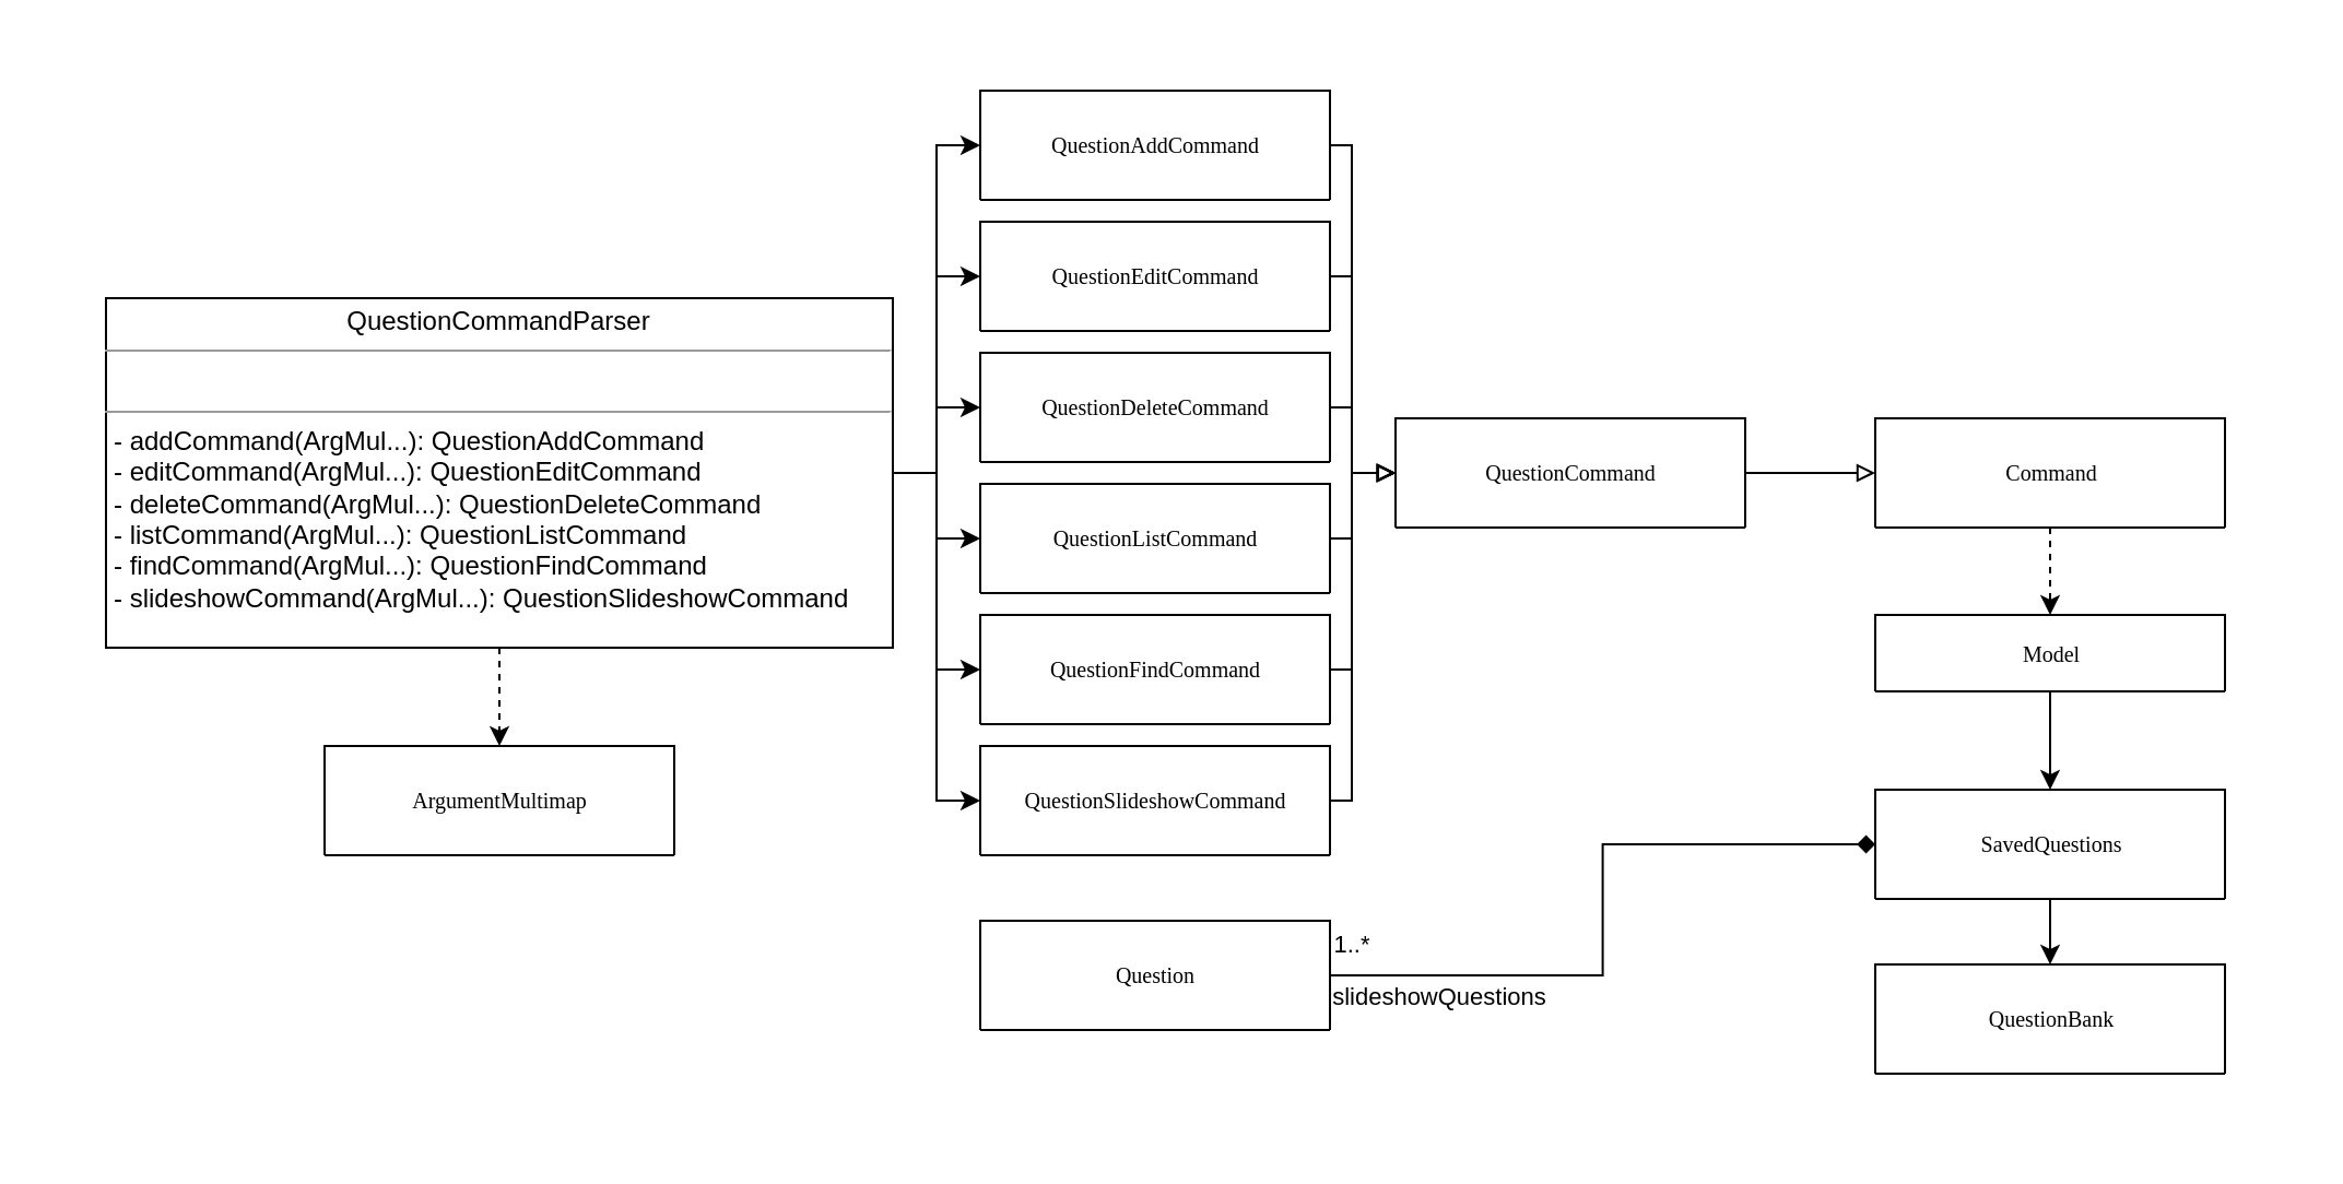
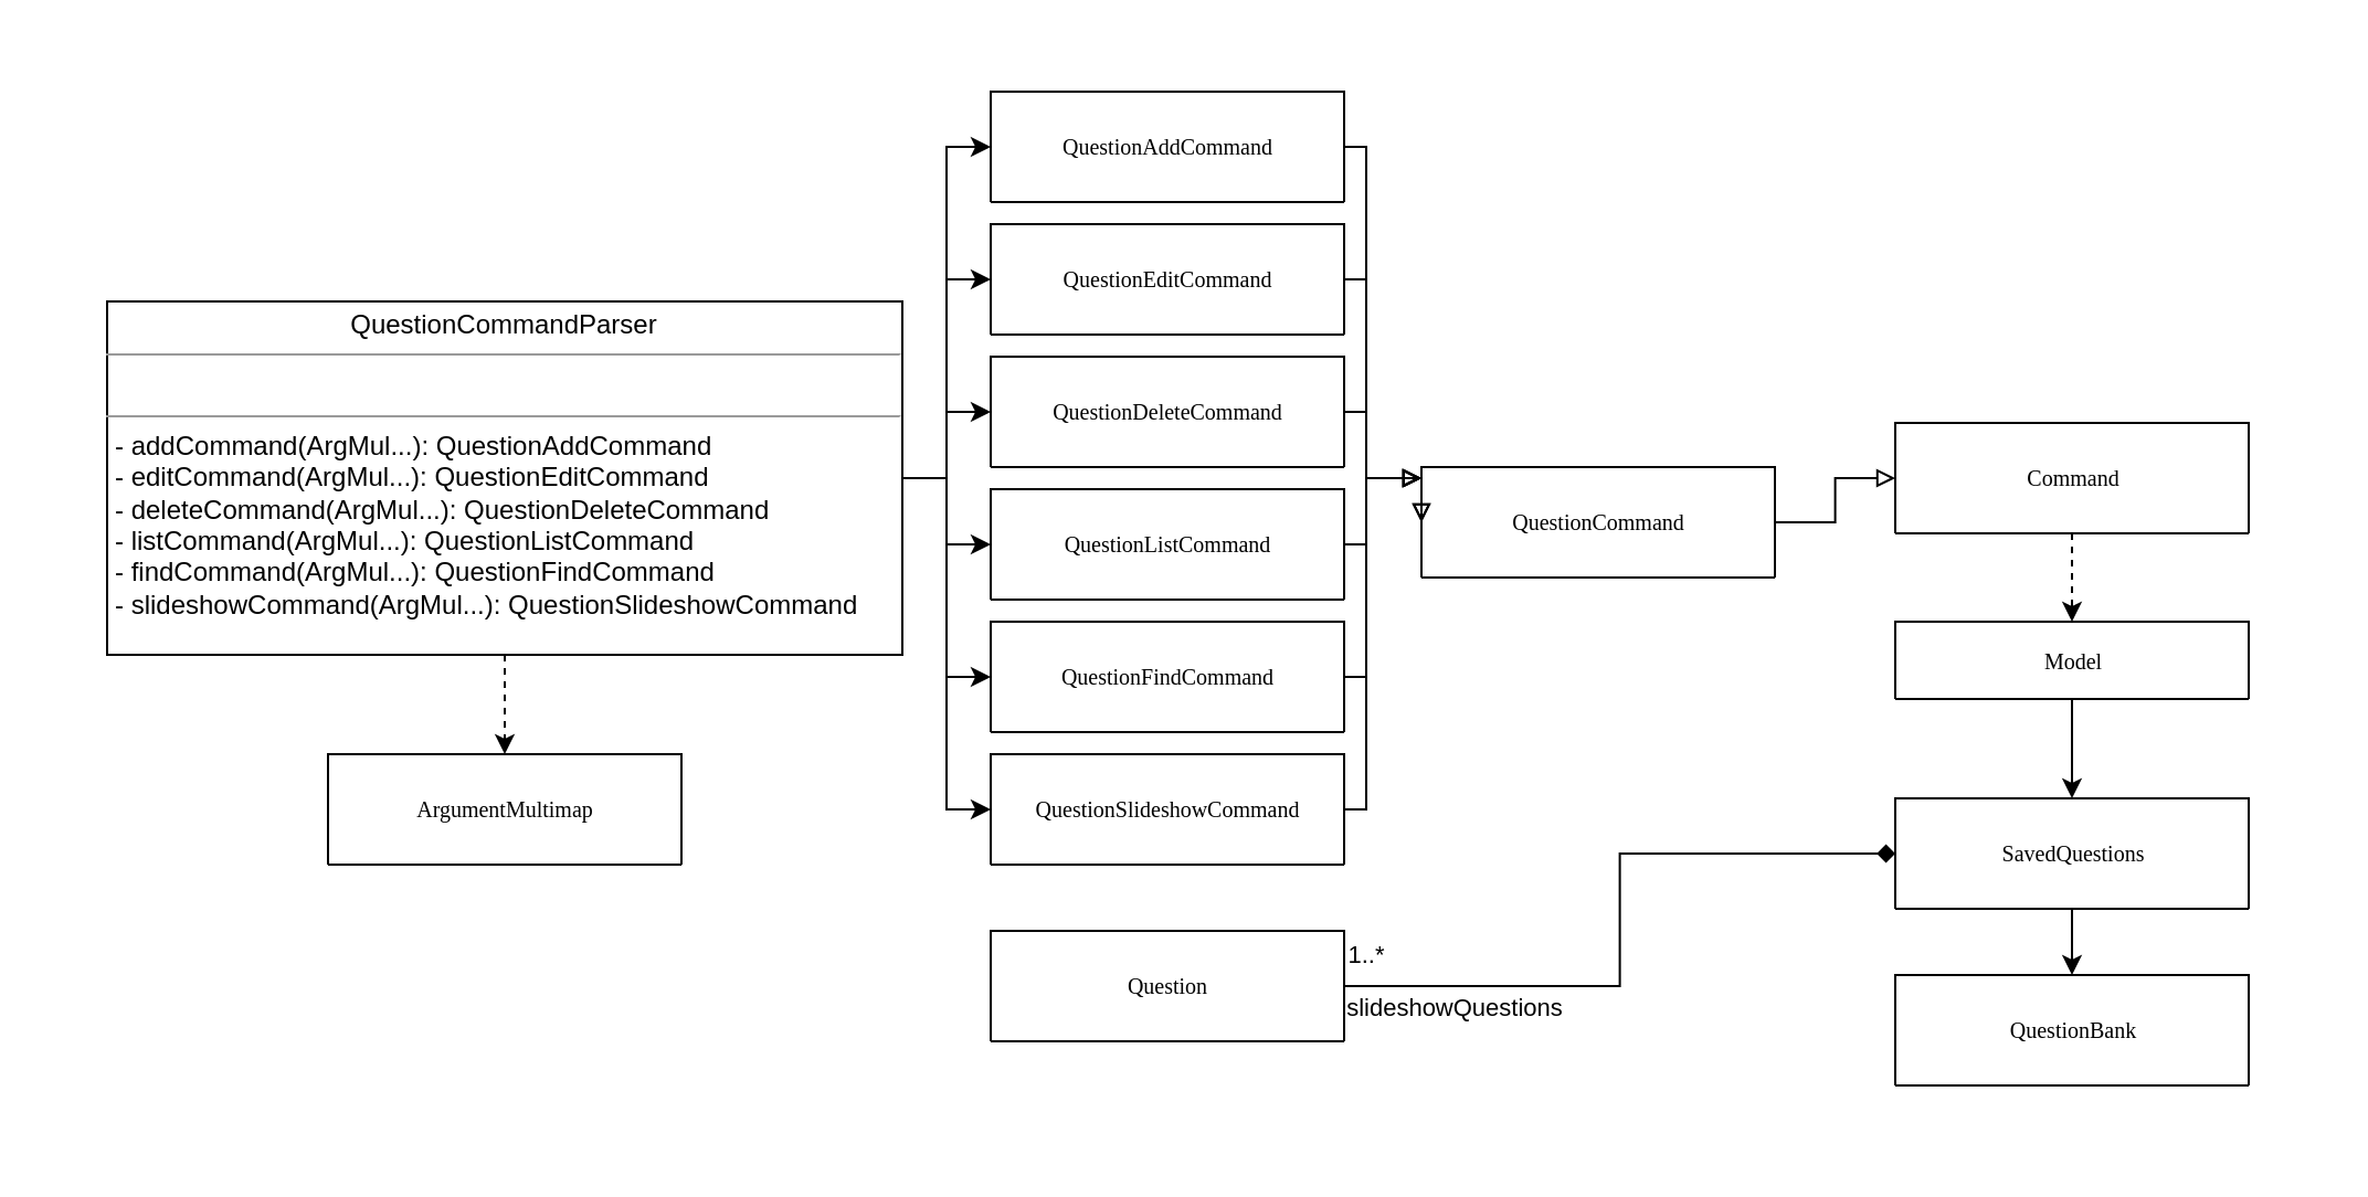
- <mxCell id="24" value="QuestionCommand" style="swimlane;html=1;fontStyle=0;childLayout=stackLayout;horizontal=1;startSize=50;fillColor=none;horizontalStack=0;resizeParent=1;resizeLast=0;collapsible=1;marginBottom=0;swimlaneFillColor=#ffffff;rounded=0;shadow=0;comic=0;labelBackgroundColor=none;strokeColor=#000000;strokeWidth=1;fontFamily=Verdana;fontSize=10;fontColor=#000000;align=center;" parent="1" vertex="1"><mxGeometry x="638" y="191" width="160" height="50" as="geometry" /></mxCell>
+ <mxCell id="24" value="QuestionCommand" style="swimlane;html=1;fontStyle=0;childLayout=stackLayout;horizontal=1;startSize=50;fillColor=none;horizontalStack=0;resizeParent=1;resizeLast=0;collapsible=1;marginBottom=0;swimlaneFillColor=#ffffff;rounded=0;shadow=0;comic=0;labelBackgroundColor=none;strokeColor=#000000;strokeWidth=1;fontFamily=Verdana;fontSize=10;fontColor=#000000;align=center;" parent="1" vertex="1"><mxGeometry x="643" y="211" width="160" height="50" as="geometry" /></mxCell>
